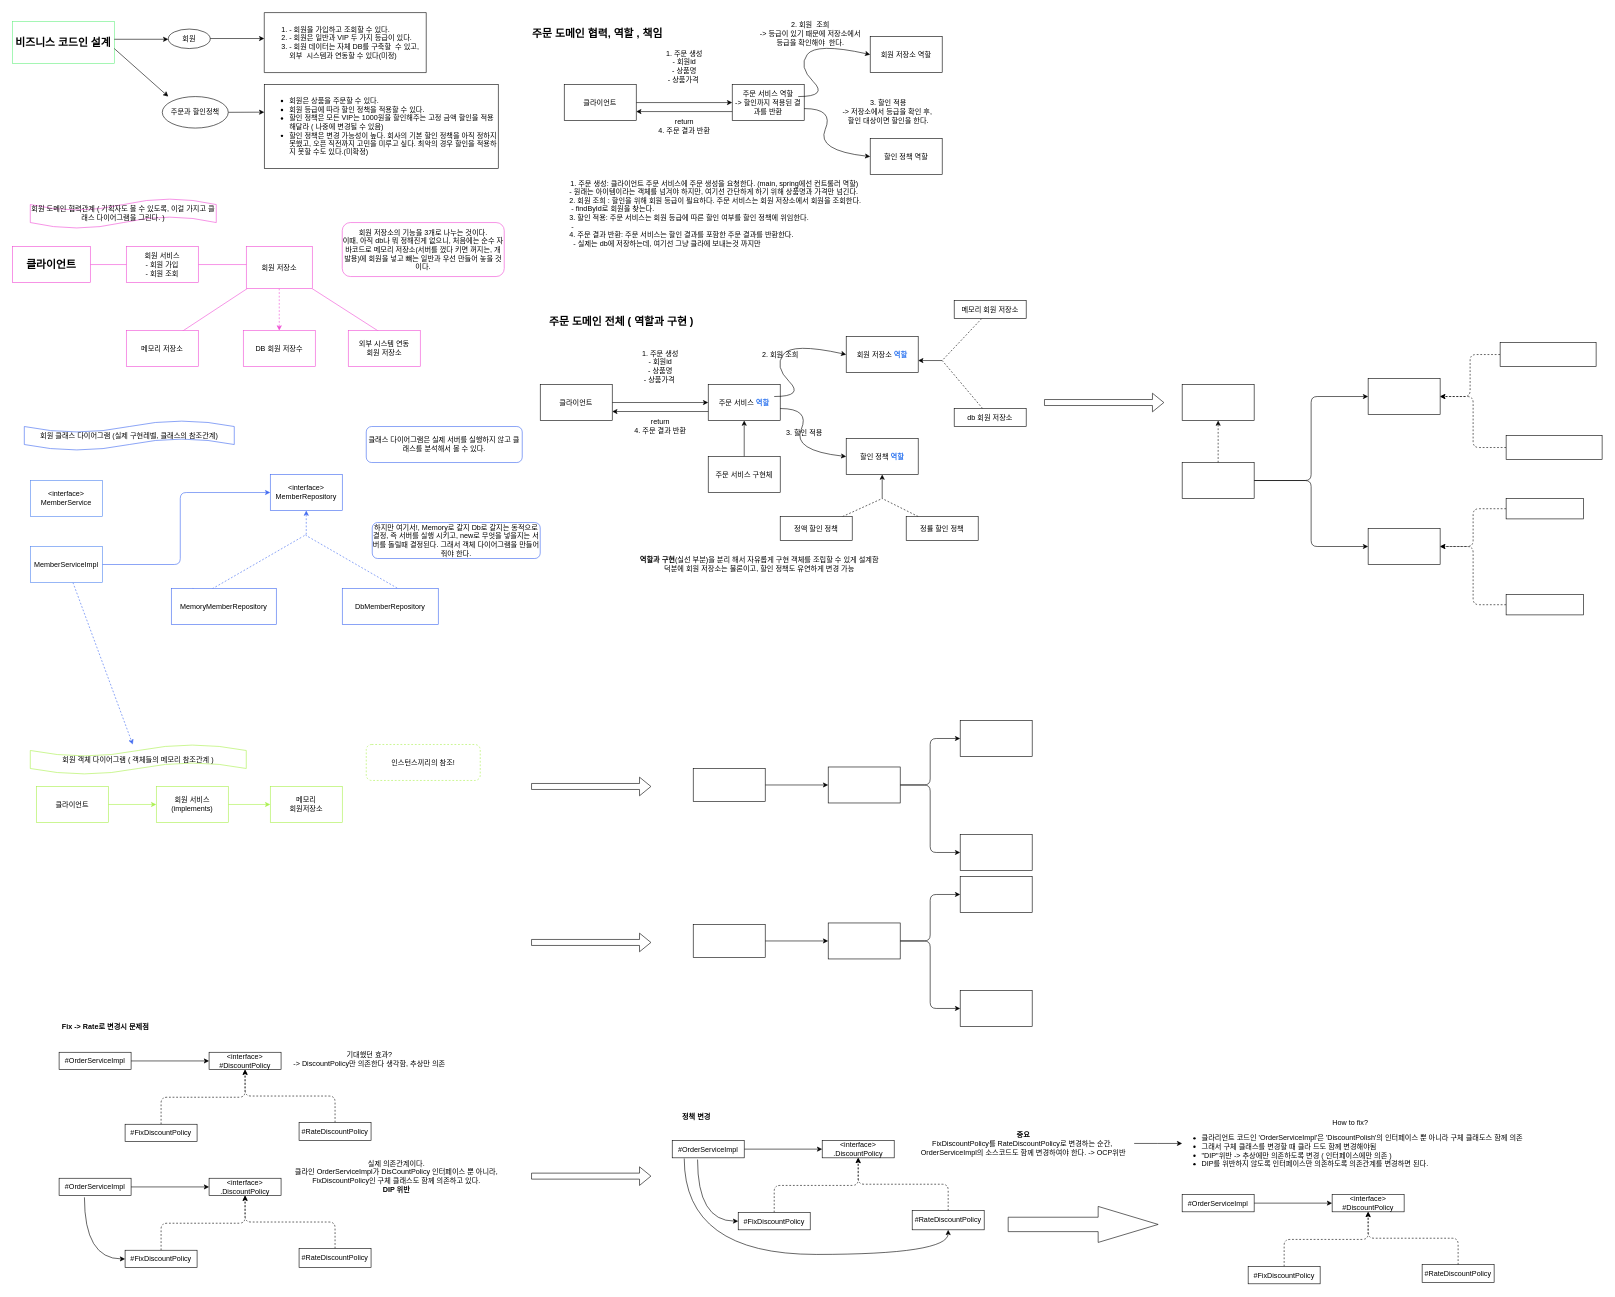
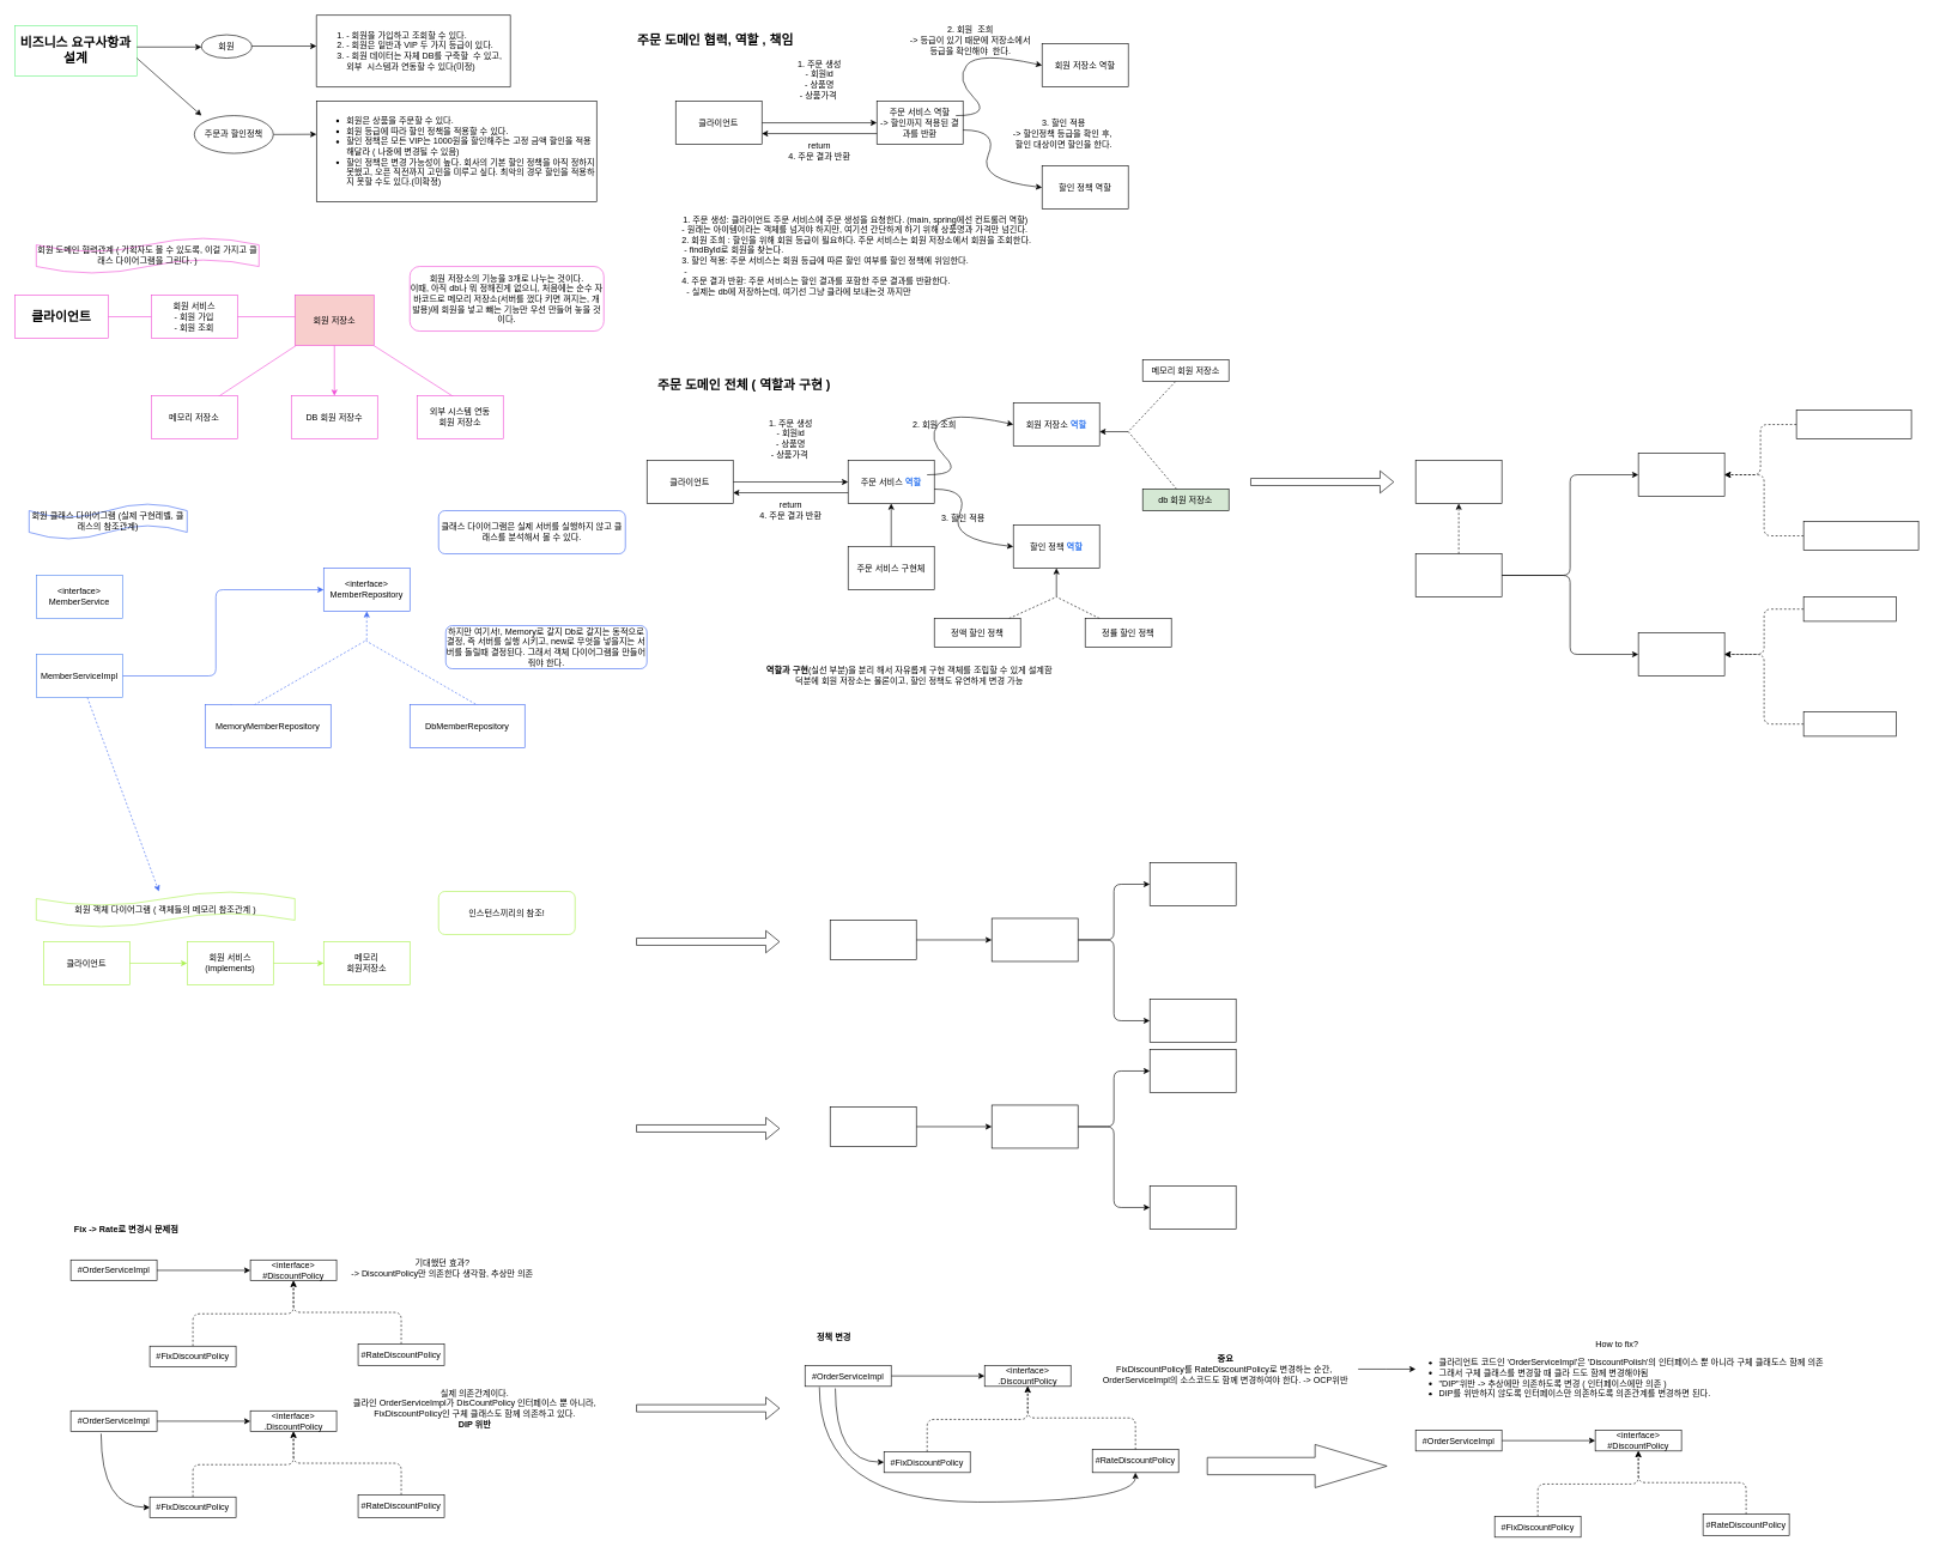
- <mxCell id="2" value="&lt;h2&gt;비즈니스 코드인 설계&lt;/h2&gt;" style="rounded=0;whiteSpace=wrap;html=1;strokeColor=#6AF084;" parent="1" vertex="1"><mxGeometry x="20" y="35" width="170" height="70" as="geometry" /></mxCell>
+ <mxCell id="2" value="&lt;h2&gt;비즈니스 요구사항과 설계&lt;/h2&gt;" style="rounded=0;whiteSpace=wrap;html=1;strokeColor=#6AF084;" parent="1" vertex="1"><mxGeometry x="20" y="35" width="170" height="70" as="geometry" /></mxCell>
- <mxCell id="56" value="3. 할인 적용&lt;br&gt;-&amp;gt; 저장소에서 등급을 확인 후,&amp;nbsp;&lt;br&gt;할인 대상이면 할인을 한다." style="text;html=1;align=center;verticalAlign=middle;resizable=0;points=[];autosize=1;strokeColor=none;fillColor=none;" parent="1" vertex="1"><mxGeometry x="1390" y="160" width="180" height="50" as="geometry" /></mxCell>
+ <mxCell id="56" value="3. 할인 적용&lt;br&gt;-&amp;gt; 할인정책 등급을 확인 후,&amp;nbsp;&lt;br&gt;할인 대상이면 할인을 한다." style="text;html=1;align=center;verticalAlign=middle;resizable=0;points=[];autosize=1;strokeColor=none;fillColor=none;" parent="1" vertex="1"><mxGeometry x="1390" y="160" width="180" height="50" as="geometry" /></mxCell>
- <mxCell id="37" value="회원 저장소의 기능을 3개로 나누는 것이다.&lt;br&gt;이때, 아직 db나 뭐 정해진게 없으니, 처음에는 순수 자바코드로 메모리 저장소(서버를 껐다 키면 꺼지는, 개발용)에 회원을 넣고 뺴는 일반과 우선 만들어 놓을 것이다." style="rounded=1;whiteSpace=wrap;html=1;strokeColor=#F04DD5;" parent="1" vertex="1"><mxGeometry x="570" y="370" width="270" height="90" as="geometry" /></mxCell>
+ <mxCell id="37" value="회원 저장소의 기능을 3개로 나누는 것이다.&lt;br&gt;이때, 아직 db나 뭐 정해진게 없으니, 처음에는 순수 자바코드로 메모리 저장소(서버를 껐다 키면 꺼지는, 개발용)에 회원을 넣고 뺴는 기능만 우선 만들어 놓을 것이다." style="rounded=1;whiteSpace=wrap;html=1;strokeColor=#F04DD5;" parent="1" vertex="1"><mxGeometry x="570" y="370" width="270" height="90" as="geometry" /></mxCell>
- <mxCell id="18" value="회원 저장소" style="whiteSpace=wrap;html=1;strokeColor=#F04DD5;" parent="1" vertex="1"><mxGeometry x="410" y="410" width="110" height="70" as="geometry" /></mxCell>
+ <mxCell id="18" value="회원 저장소" style="whiteSpace=wrap;html=1;strokeColor=#F04DD5;fillColor=#f8cecc;" parent="1" vertex="1"><mxGeometry x="410" y="410" width="110" height="70" as="geometry" /></mxCell>
- <mxCell id="16" style="edgeStyle=none;html=1;strokeColor=#F04DD5;dashed=1;" parent="1" source="18" target="20" edge="1"><mxGeometry relative="1" as="geometry"><mxPoint x="465" y="550" as="targetPoint" /></mxGeometry></mxCell>
+ <mxCell id="16" style="edgeStyle=none;html=1;strokeColor=#F04DD5;" parent="1" source="18" target="20" edge="1"><mxGeometry relative="1" as="geometry"><mxPoint x="465" y="550" as="targetPoint" /></mxGeometry></mxCell>
- <mxCell id="76" value="db 회원 저장소" style="whiteSpace=wrap;html=1;" parent="1" vertex="1"><mxGeometry x="1590" y="680" width="120" height="30" as="geometry" /></mxCell>
+ <mxCell id="76" value="db 회원 저장소" style="whiteSpace=wrap;html=1;fillColor=#d5e8d4;" parent="1" vertex="1"><mxGeometry x="1590" y="680" width="120" height="30" as="geometry" /></mxCell>
- <mxCell id="23" value="회원 클래스 다이어그램 (실제 구현레벨, 클래스의 참조관계)" style="shape=tape;whiteSpace=wrap;html=1;strokeColor=#3E68F0;" parent="1" vertex="1"><mxGeometry x="40" y="700" width="350" height="50" as="geometry" /></mxCell>
+ <mxCell id="23" value="회원 클래스 다이어그램 (실제 구현레벨, 클래스의 참조관계)" style="shape=tape;whiteSpace=wrap;html=1;strokeColor=#3E68F0;" parent="1" vertex="1"><mxGeometry x="40" y="700" width="220" height="50" as="geometry" /></mxCell>
- <mxCell id="43" value="인스턴스끼리의 참조!" style="rounded=1;whiteSpace=wrap;html=1;strokeColor=#A9F04D;dashed=1;" parent="1" vertex="1"><mxGeometry x="610" y="1240" width="190" height="60" as="geometry" /></mxCell>
+ <mxCell id="43" value="인스턴스끼리의 참조!" style="rounded=1;whiteSpace=wrap;html=1;strokeColor=#A9F04D;" parent="1" vertex="1"><mxGeometry x="610" y="1240" width="190" height="60" as="geometry" /></mxCell>
